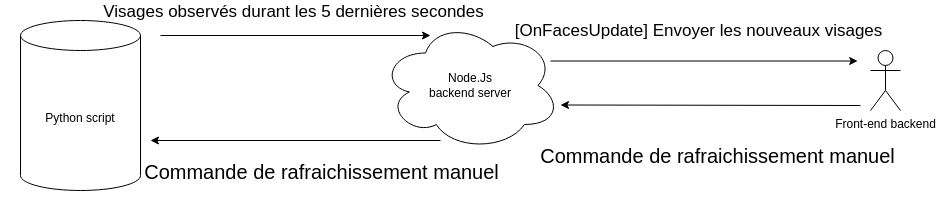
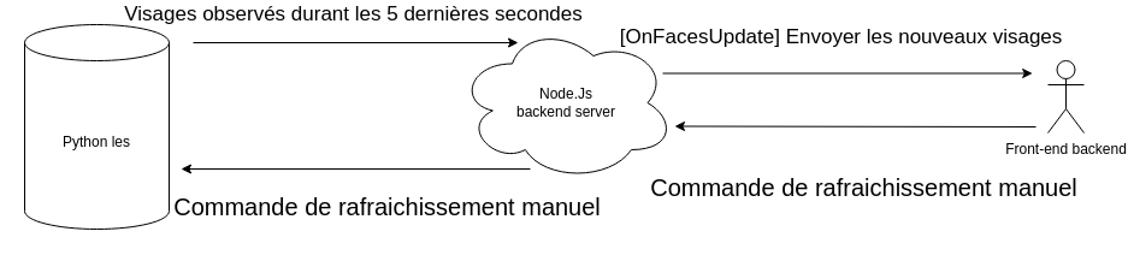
- <mxCell id="3" value="Python script" style="shape=cylinder3;whiteSpace=wrap;html=1;boundedLbl=1;backgroundOutline=1;size=15;" parent="1" vertex="1"><mxGeometry x="20" y="20" width="120" height="170" as="geometry" /></mxCell>
+ <mxCell id="3" value="Python les" style="shape=cylinder3;whiteSpace=wrap;html=1;boundedLbl=1;backgroundOutline=1;size=15;" parent="1" vertex="1"><mxGeometry x="20" y="20" width="120" height="170" as="geometry" /></mxCell>
